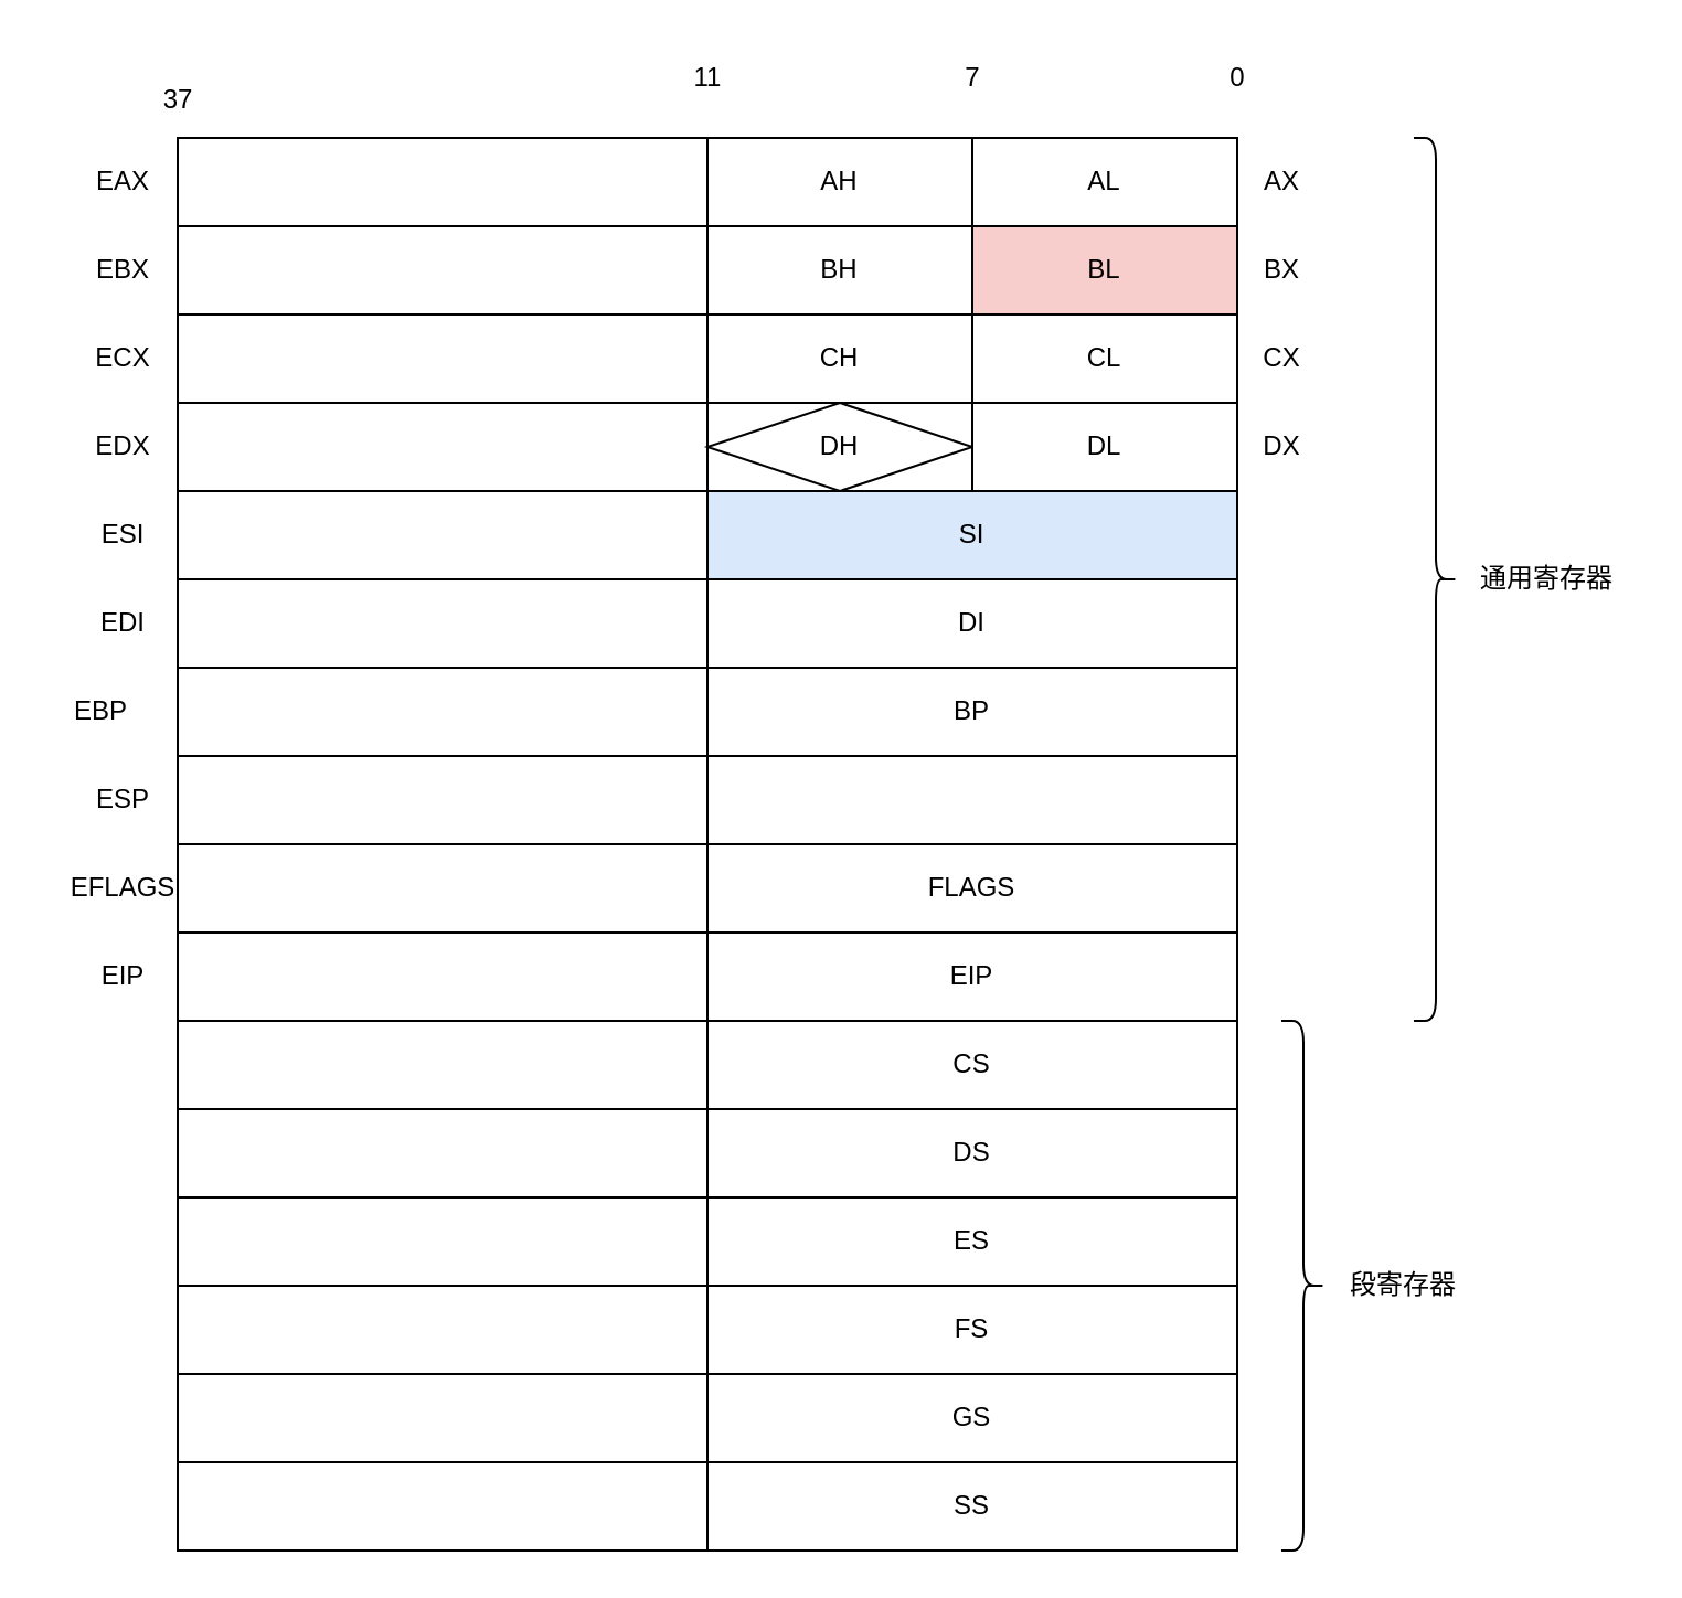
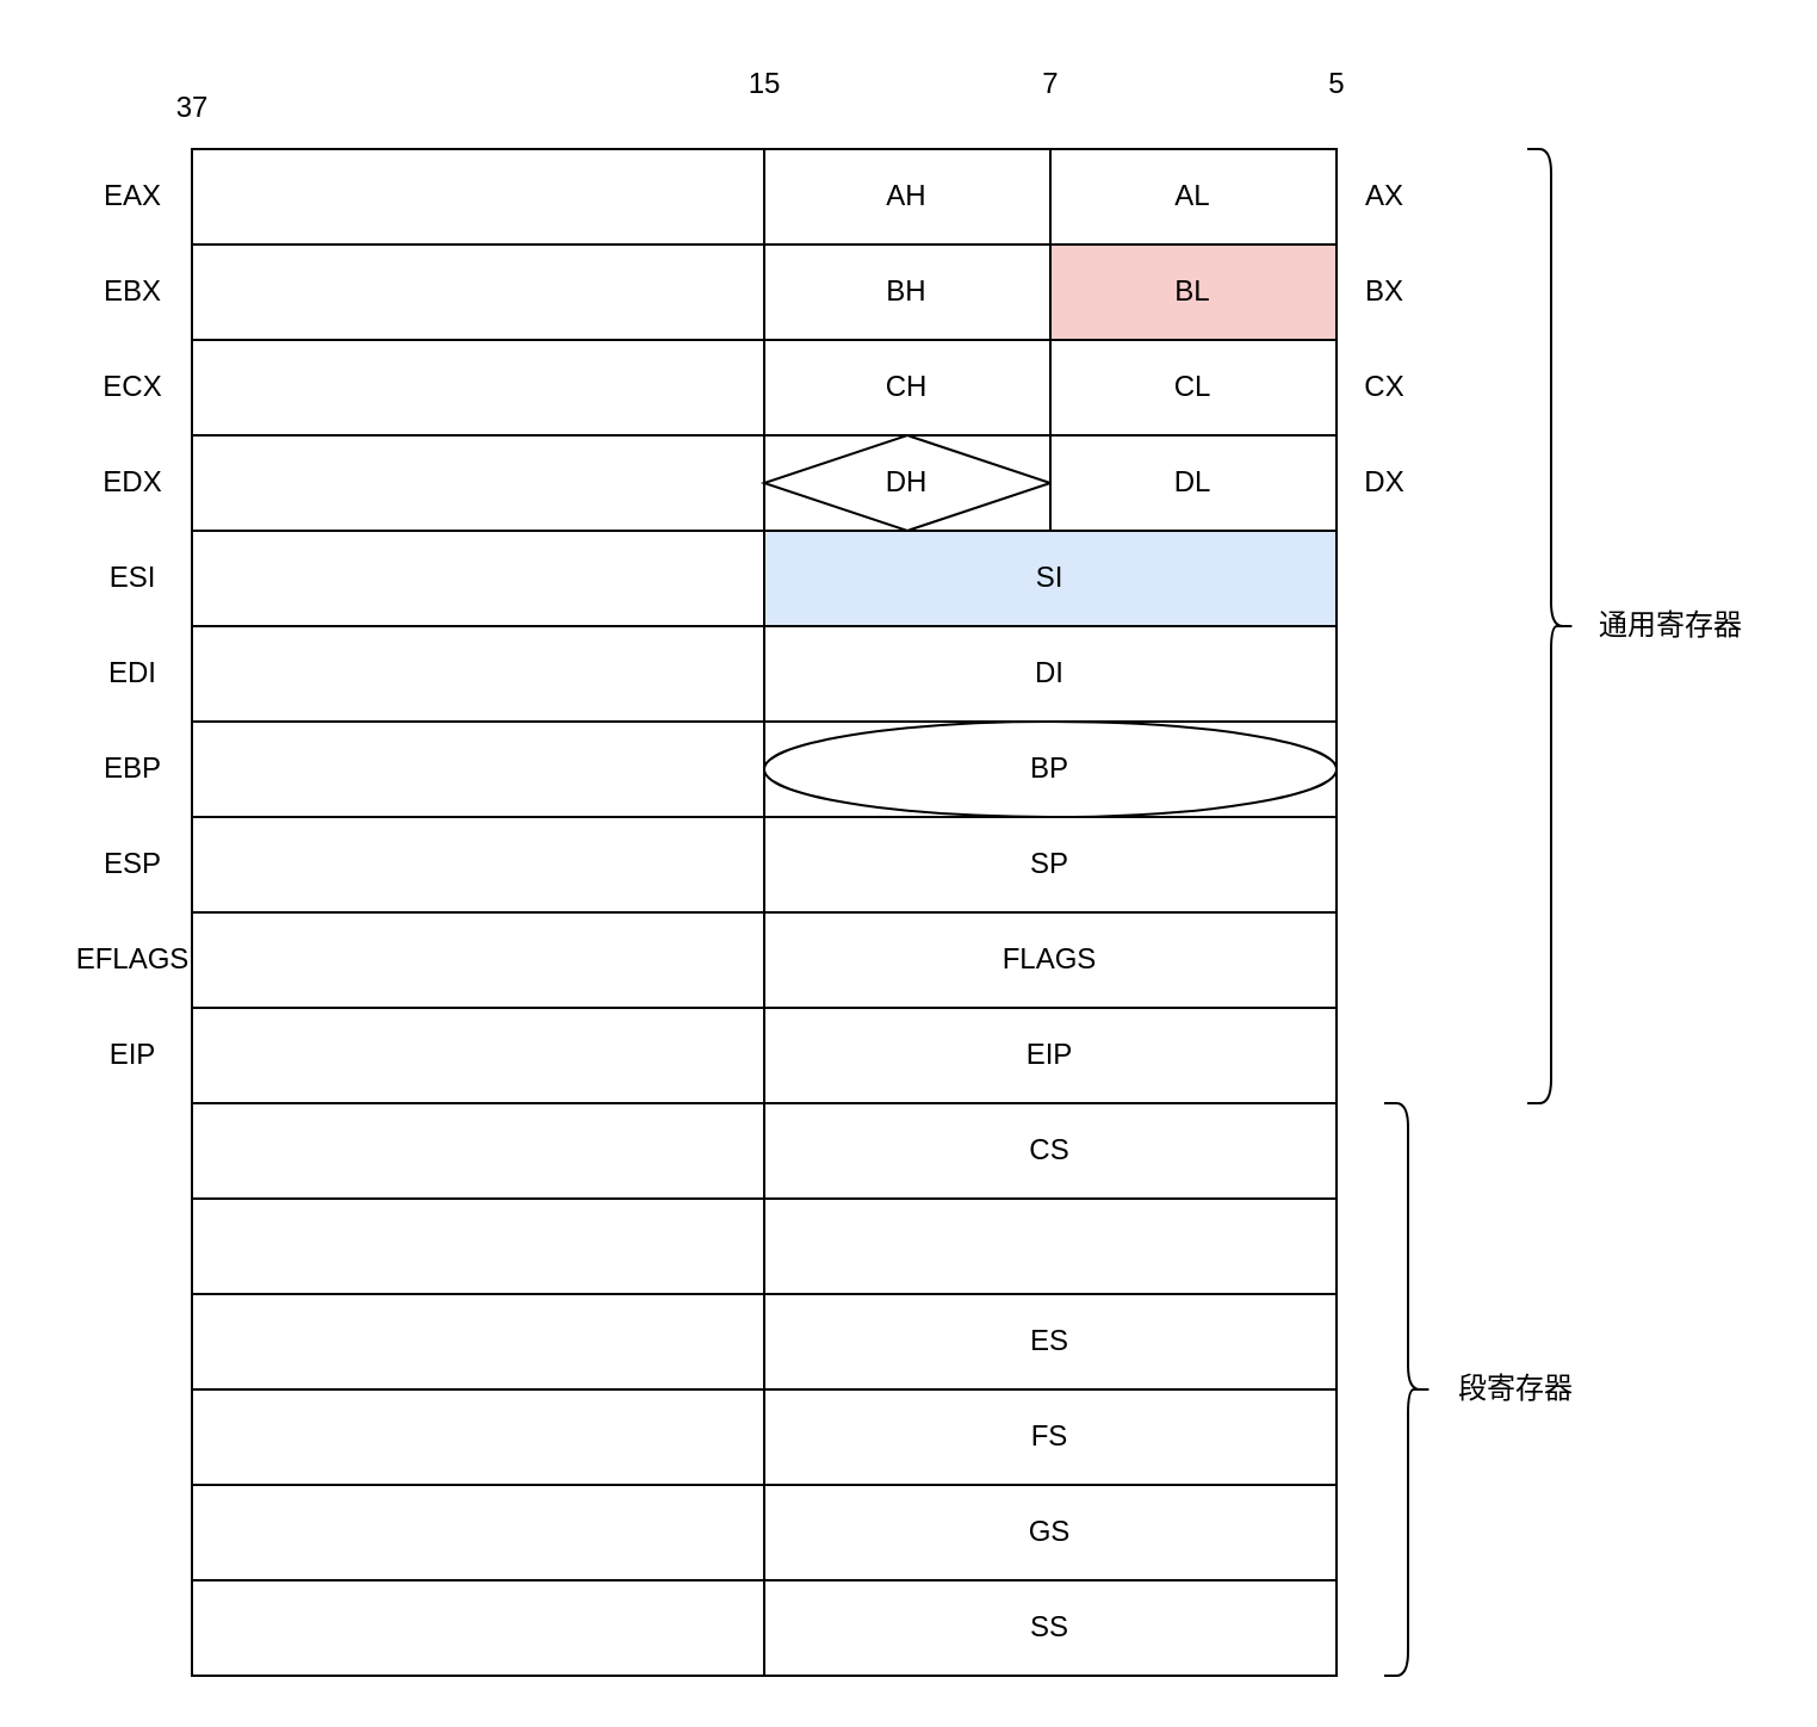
- <mxCell id="7" value="11" style="text;html=1;align=center;verticalAlign=middle;resizable=0;points=[];autosize=1;strokeColor=none;fillColor=none;" vertex="1" parent="1"><mxGeometry x="300" y="20" width="40" height="30" as="geometry" /></mxCell>
+ <mxCell id="7" value="15" style="text;html=1;align=center;verticalAlign=middle;resizable=0;points=[];autosize=1;strokeColor=none;fillColor=none;" vertex="1" parent="1"><mxGeometry x="300" y="20" width="40" height="30" as="geometry" /></mxCell>
- <mxCell id="9" value="0" style="text;html=1;align=center;verticalAlign=middle;resizable=0;points=[];autosize=1;strokeColor=none;fillColor=none;" vertex="1" parent="1"><mxGeometry x="545" y="20" width="30" height="30" as="geometry" /></mxCell>
+ <mxCell id="9" value="5" style="text;html=1;align=center;verticalAlign=middle;resizable=0;points=[];autosize=1;strokeColor=none;fillColor=none;" vertex="1" parent="1"><mxGeometry x="545" y="20" width="30" height="30" as="geometry" /></mxCell>
- <mxCell id="35" value="EBP" style="text;html=1;align=center;verticalAlign=middle;resizable=0;points=[];autosize=1;strokeColor=none;fillColor=none;" vertex="1" parent="1"><mxGeometry x="20" y="307" width="50" height="30" as="geometry" /></mxCell>
+ <mxCell id="35" value="EBP" style="text;html=1;align=center;verticalAlign=middle;resizable=0;points=[];autosize=1;strokeColor=none;fillColor=none;" vertex="1" parent="1"><mxGeometry x="30" y="307" width="50" height="30" as="geometry" /></mxCell>
- <mxCell id="34" value="BP" style="rounded=0;whiteSpace=wrap;html=1;" vertex="1" parent="1"><mxGeometry x="320" y="302" width="240" height="40" as="geometry" /></mxCell>
+ <mxCell id="34" value="BP" style="ellipse;whiteSpace=wrap;html=1;" vertex="1" parent="1"><mxGeometry x="320" y="302" width="240" height="40" as="geometry" /></mxCell>
+ <mxCell id="37" value="SP" style="rounded=0;whiteSpace=wrap;html=1;" vertex="1" parent="1"><mxGeometry x="320" y="342" width="240" height="40" as="geometry" /></mxCell>
- <mxCell id="48" value="DS" style="rounded=0;whiteSpace=wrap;html=1;" vertex="1" parent="1"><mxGeometry x="320" y="502" width="240" height="40" as="geometry" /></mxCell>
